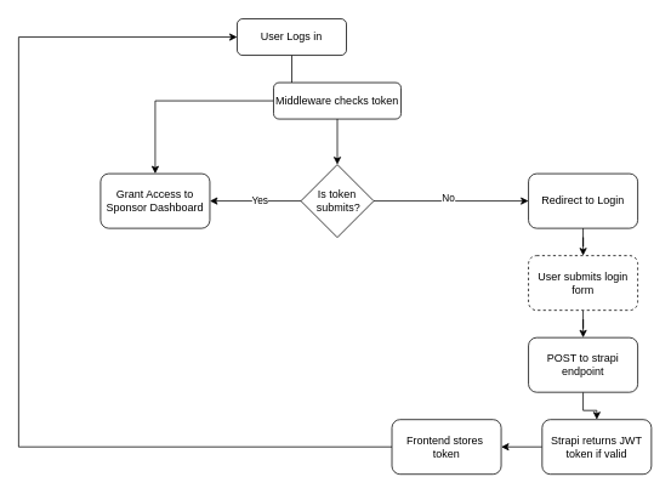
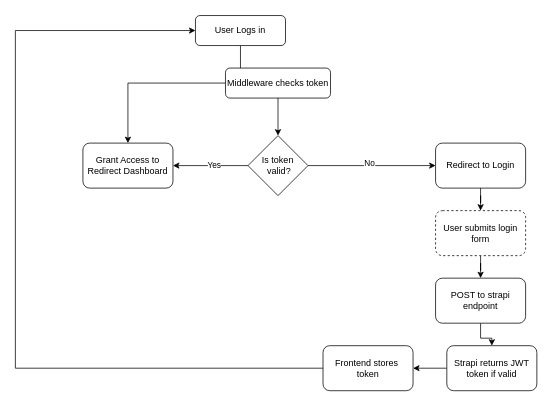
- <mxCell id="9" value="Grant Access to Sponsor Dashboard" style="rounded=1;whiteSpace=wrap;html=1;" vertex="1" parent="1"><mxGeometry x="110" y="190" width="120" height="60" as="geometry" /></mxCell>
+ <mxCell id="9" value="Grant Access to Redirect Dashboard" style="rounded=1;whiteSpace=wrap;html=1;" vertex="1" parent="1"><mxGeometry x="110" y="190" width="120" height="60" as="geometry" /></mxCell>
- <mxCell id="8" value="Is token&lt;div&gt;&amp;nbsp;submits?&lt;/div&gt;" style="rhombus;whiteSpace=wrap;html=1;" vertex="1" parent="1"><mxGeometry x="330" y="180" width="80" height="80" as="geometry" /></mxCell>
+ <mxCell id="8" value="Is token&lt;div&gt;&amp;nbsp;valid?&lt;/div&gt;" style="rhombus;whiteSpace=wrap;html=1;" vertex="1" parent="1"><mxGeometry x="330" y="180" width="80" height="80" as="geometry" /></mxCell>
